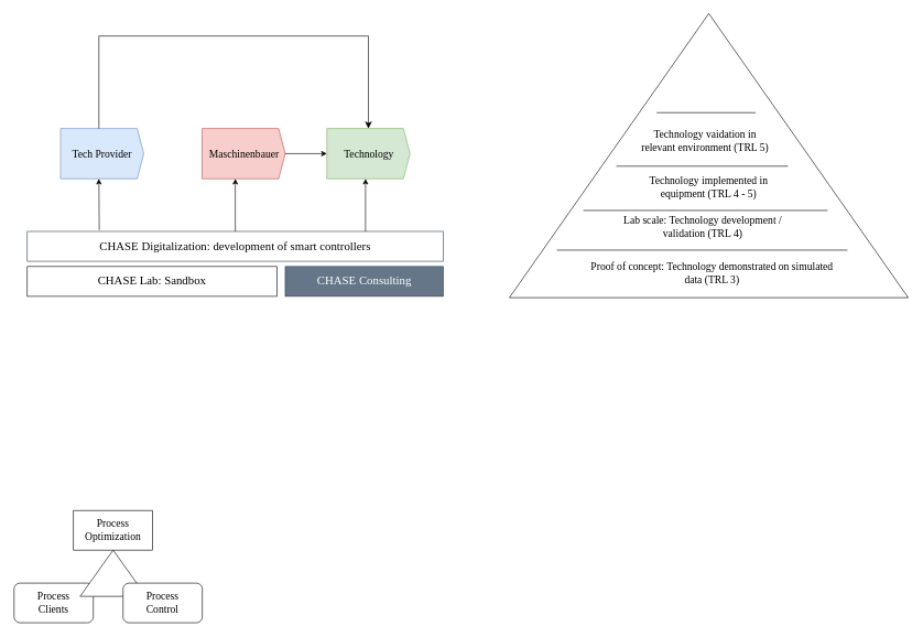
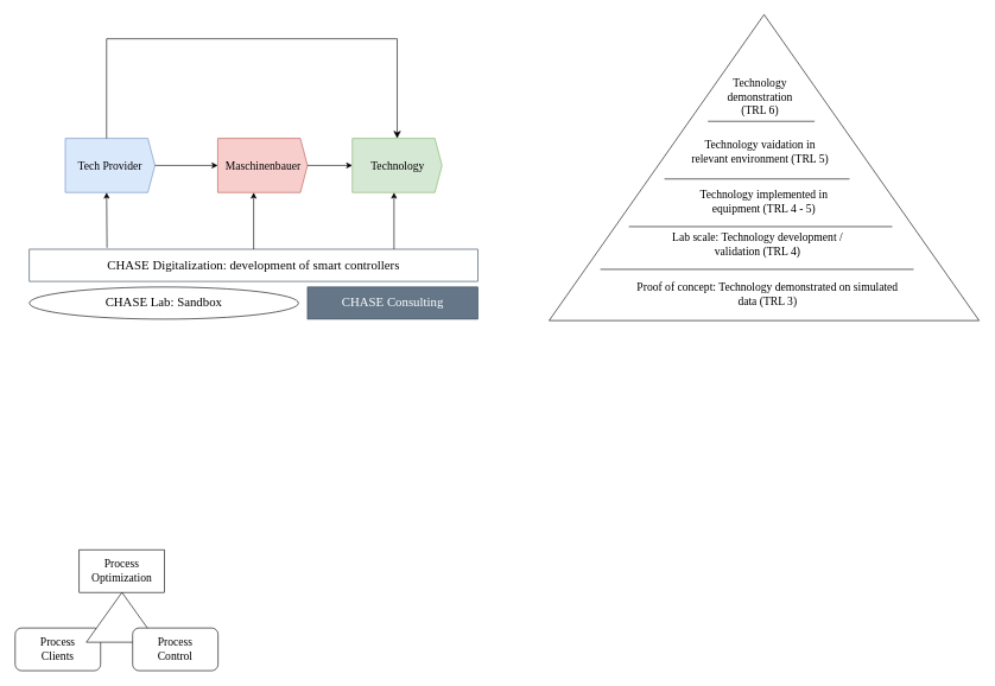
+ <mxCell id="14" value="Technology &lt;br&gt;demonstration&lt;br&gt;(TRL 6)" style="rounded=1;whiteSpace=wrap;html=1;fontSize=16;fontFamily=Rubik light;strokeColor=none;fillColor=none;" parent="6" vertex="1"><mxGeometry x="198.75" y="85" width="195" height="60" as="geometry" /></mxCell>
+ <mxCell id="20" value="" style="edgeStyle=orthogonalEdgeStyle;rounded=0;orthogonalLoop=1;jettySize=auto;html=1;" parent="17" source="18" target="19" edge="1"><mxGeometry relative="1" as="geometry" /></mxCell>
- <mxCell id="27" value="&lt;font face=&quot;Rubik light&quot; style=&quot;font-size: 18px;&quot;&gt;CHASE Lab: Sandbox&lt;/font&gt;" style="rounded=0;whiteSpace=wrap;html=1;" parent="17" vertex="1"><mxGeometry y="278.852" width="378" height="45.148" as="geometry" /></mxCell>
+ <mxCell id="27" value="&lt;font face=&quot;Rubik light&quot; style=&quot;font-size: 18px;&quot;&gt;CHASE Lab: Sandbox&lt;/font&gt;" style="ellipse;whiteSpace=wrap;html=1;" parent="17" vertex="1"><mxGeometry y="278.852" width="378" height="45.148" as="geometry" /></mxCell>
